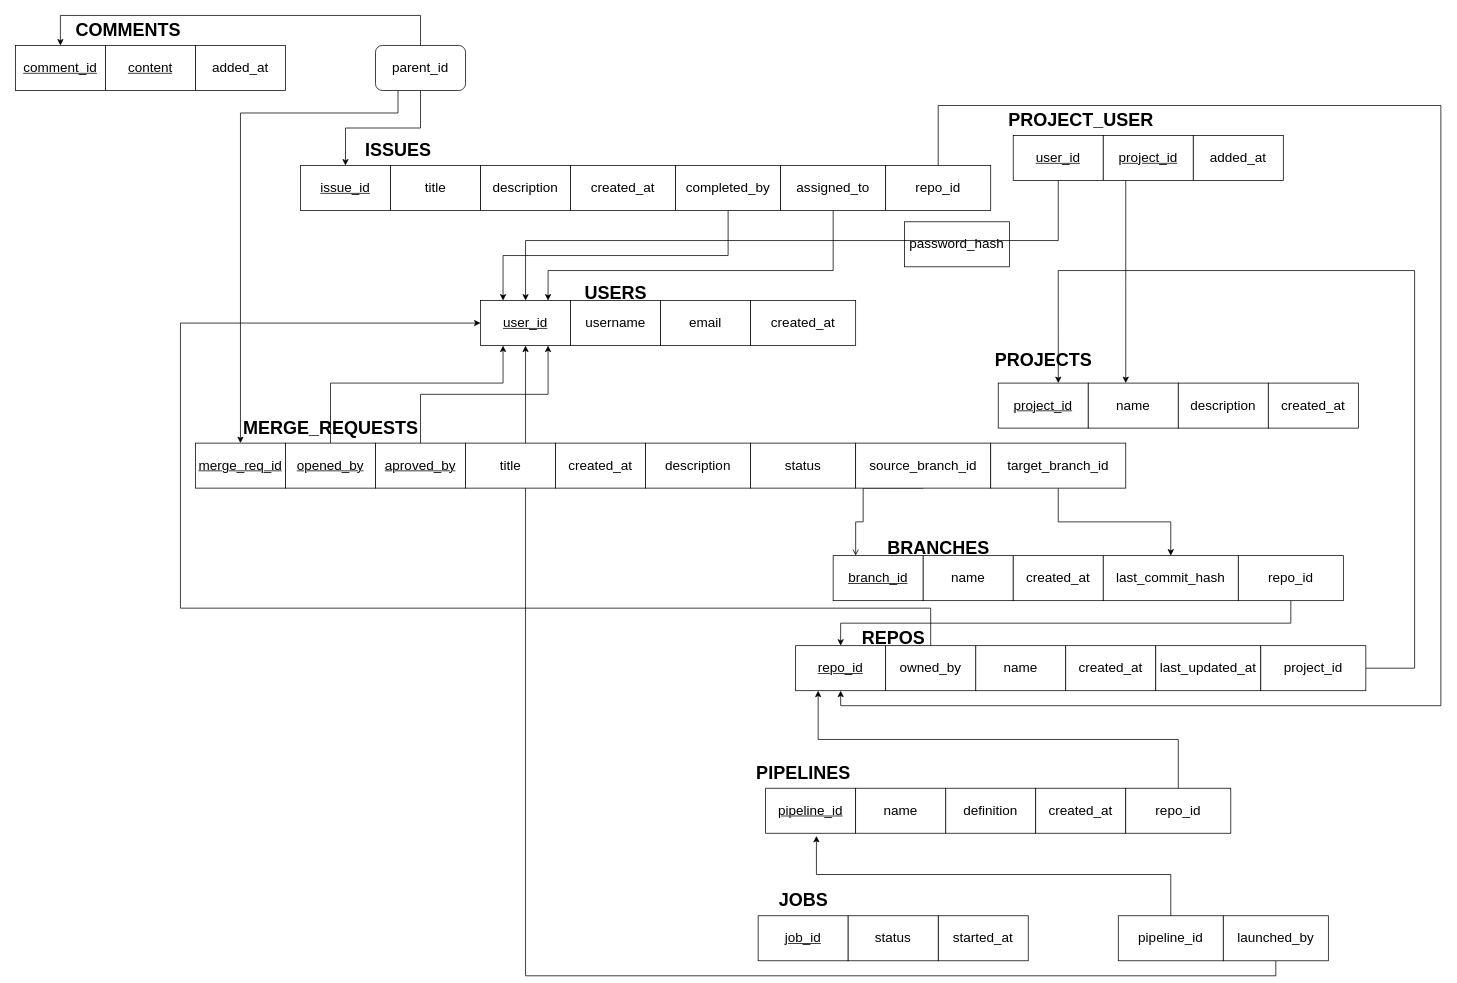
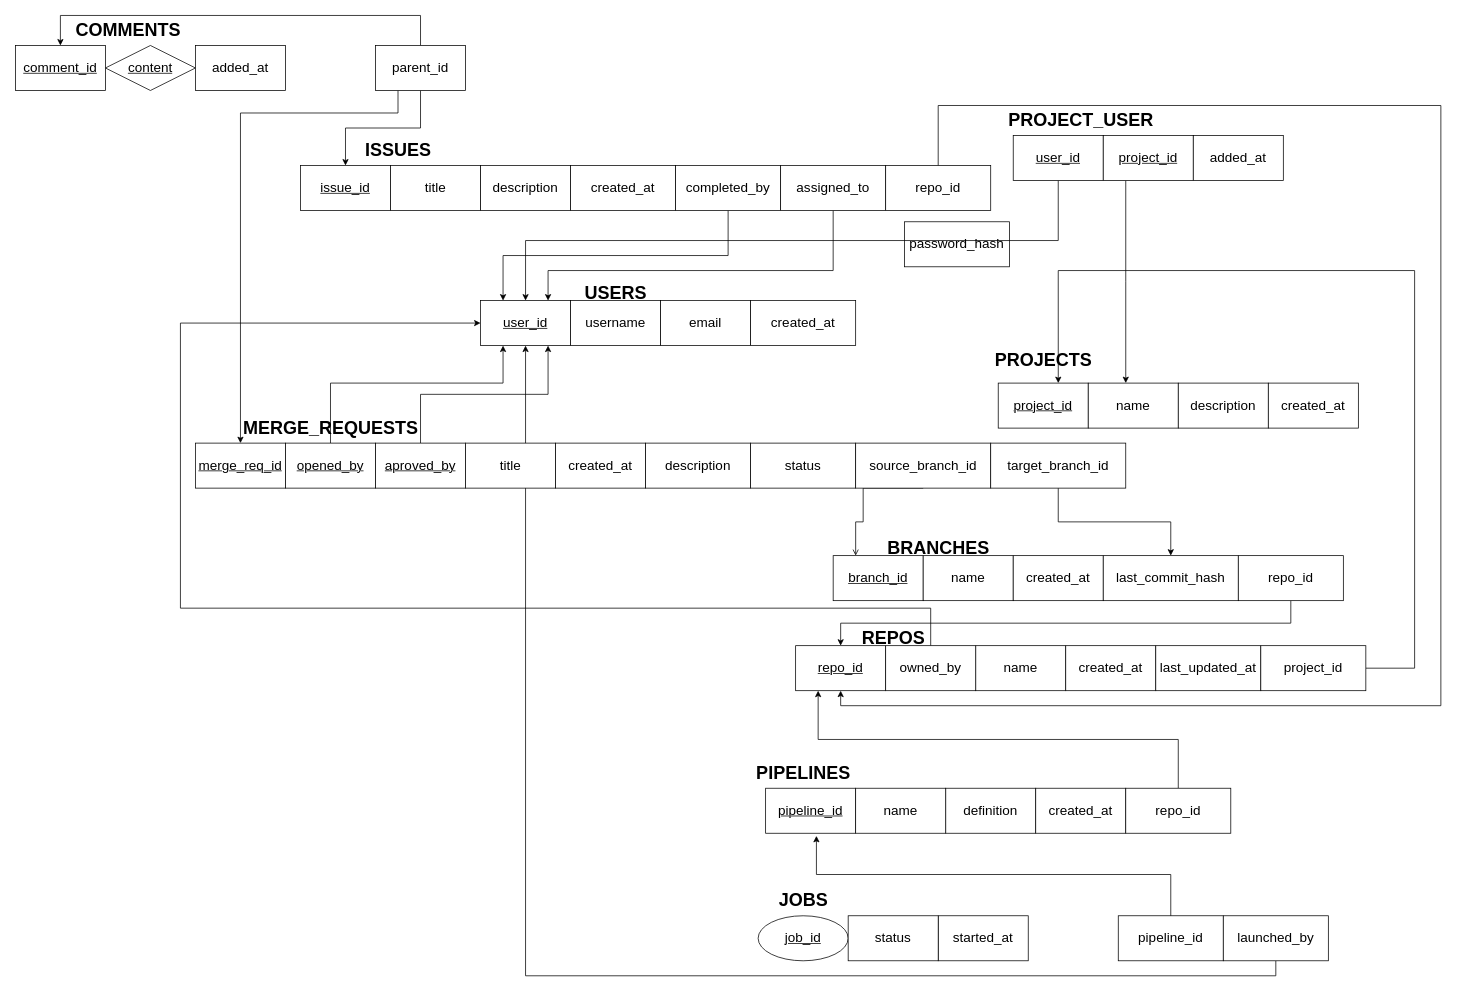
- <mxCell id="53" value="&lt;font style=&quot;font-size: 18px;&quot;&gt;&lt;u&gt;content&lt;/u&gt;&lt;/font&gt;" style="rounded=0;whiteSpace=wrap;html=1;" vertex="1" parent="1"><mxGeometry x="140" y="60" width="120" height="60" as="geometry" /></mxCell>
+ <mxCell id="53" value="&lt;font style=&quot;font-size: 18px;&quot;&gt;&lt;u&gt;content&lt;/u&gt;&lt;/font&gt;" style="rhombus;whiteSpace=wrap;html=1;" vertex="1" parent="1"><mxGeometry x="140" y="60" width="120" height="60" as="geometry" /></mxCell>
- <mxCell id="58" value="&lt;span style=&quot;font-size: 18px;&quot;&gt;parent_id&lt;/span&gt;" style="whiteSpace=wrap;html=1;rounded=1;" vertex="1" parent="1"><mxGeometry x="500" y="60" width="120" height="60" as="geometry" /></mxCell>
+ <mxCell id="58" value="&lt;span style=&quot;font-size: 18px;&quot;&gt;parent_id&lt;/span&gt;" style="rounded=0;whiteSpace=wrap;html=1;" vertex="1" parent="1"><mxGeometry x="500" y="60" width="120" height="60" as="geometry" /></mxCell>
- <mxCell id="75" value="&lt;u&gt;&lt;font style=&quot;font-size: 18px;&quot;&gt;job_id&lt;/font&gt;&lt;/u&gt;" style="rounded=0;whiteSpace=wrap;html=1;" vertex="1" parent="1"><mxGeometry x="1010" y="1220" width="120" height="60" as="geometry" /></mxCell>
+ <mxCell id="75" value="&lt;u&gt;&lt;font style=&quot;font-size: 18px;&quot;&gt;job_id&lt;/font&gt;&lt;/u&gt;" style="ellipse;whiteSpace=wrap;html=1;" vertex="1" parent="1"><mxGeometry x="1010" y="1220" width="120" height="60" as="geometry" /></mxCell>
